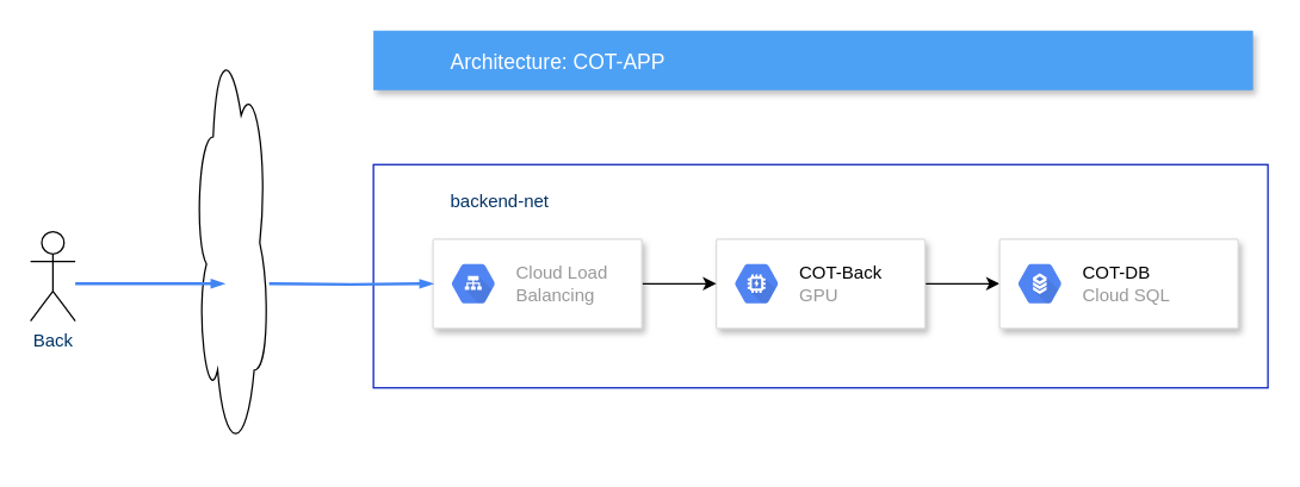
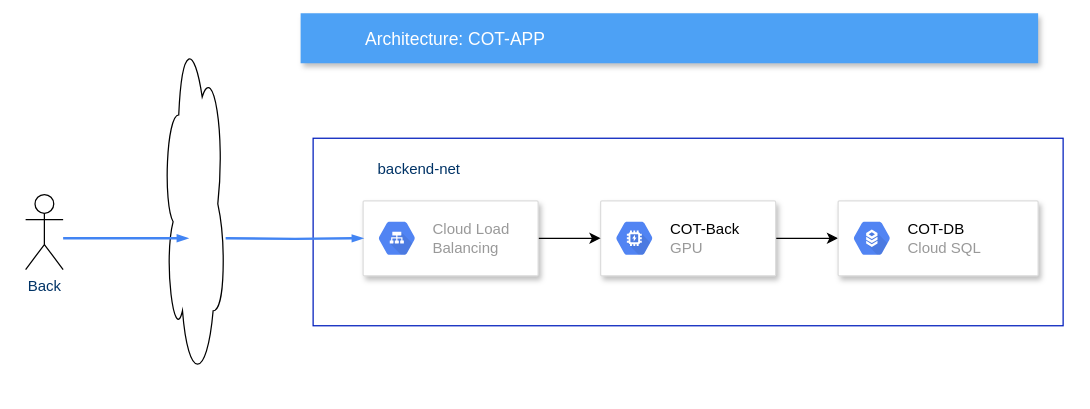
- <mxCell id="10" value="Architecture: COT-APP" style="fillColor=#4DA1F5;strokeColor=none;shadow=1;gradientColor=none;fontSize=14;align=left;spacingLeft=50;fontColor=#ffffff;" vertex="1" parent="1"><mxGeometry x="250" y="20" width="590" height="40" as="geometry" /></mxCell>
+ <mxCell id="10" value="Architecture: COT-APP" style="fillColor=#4DA1F5;strokeColor=none;shadow=1;gradientColor=none;fontSize=14;align=left;spacingLeft=50;fontColor=#ffffff;" vertex="1" parent="1"><mxGeometry x="240" y="10" width="590" height="40" as="geometry" /></mxCell>
